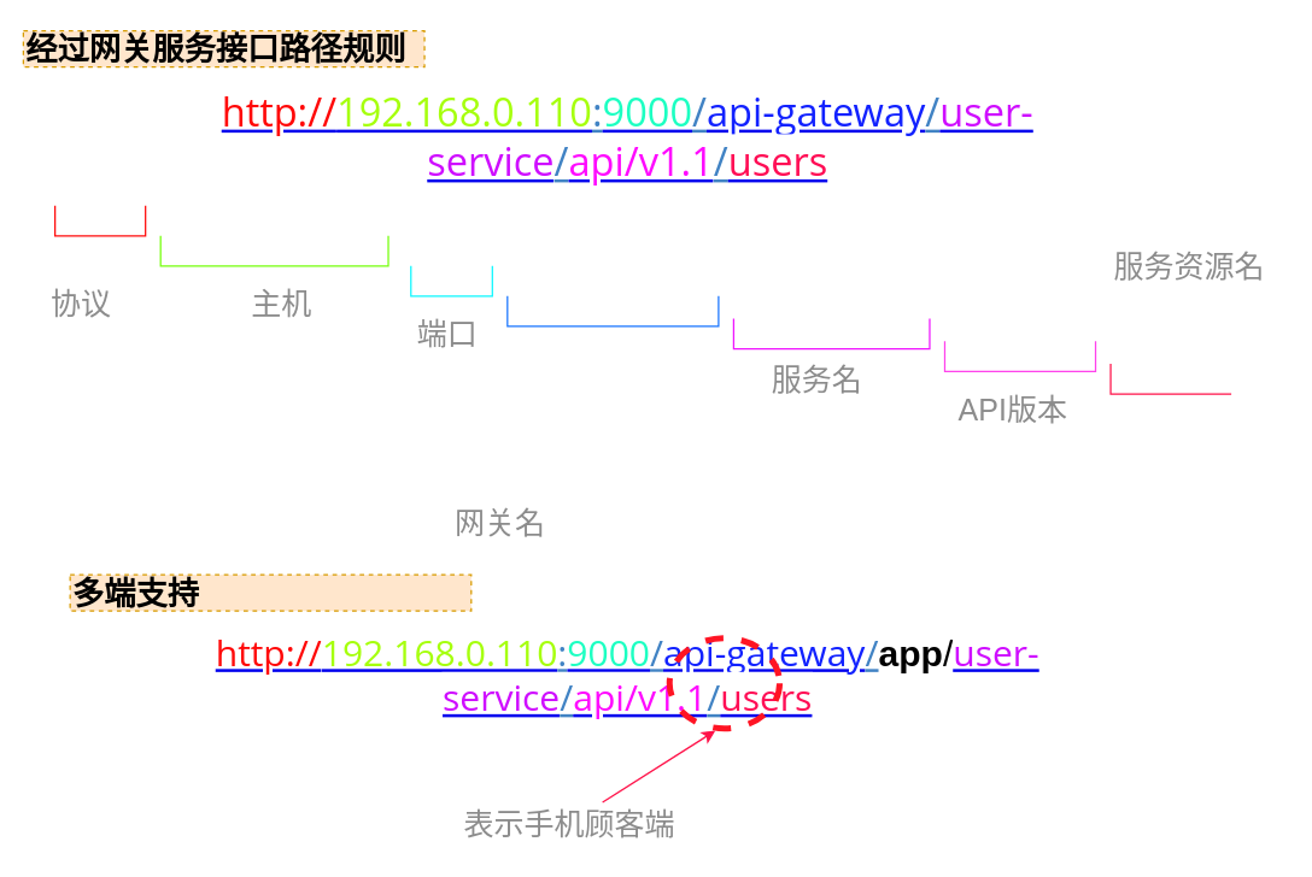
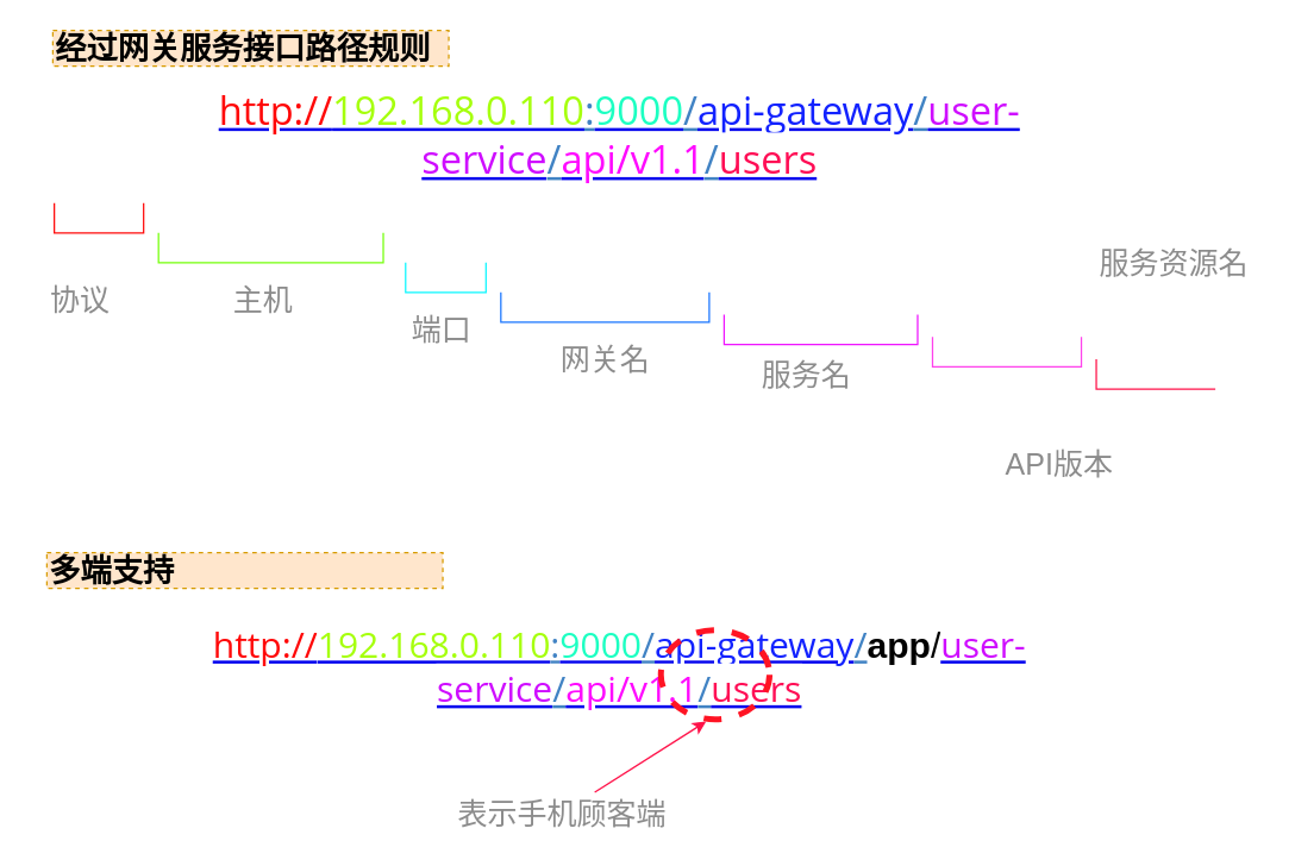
- <mxCell id="21" value="经过网关服务接口路径规则" style="text;html=1;strokeColor=#d79b00;fillColor=#ffe6cc;align=left;verticalAlign=middle;whiteSpace=wrap;rounded=0;dashed=1;fontSize=21;fontStyle=1" vertex="1" parent="1"><mxGeometry x="15" y="20" width="266" height="24" as="geometry" /></mxCell>
+ <mxCell id="21" value="经过网关服务接口路径规则" style="text;html=1;strokeColor=#d79b00;fillColor=#ffe6cc;align=left;verticalAlign=middle;whiteSpace=wrap;rounded=0;dashed=1;fontSize=21;fontStyle=1" vertex="1" parent="1"><mxGeometry x="35" y="20" width="266" height="24" as="geometry" /></mxCell>
- <mxCell id="11" value="主机" style="text;html=1;align=center;verticalAlign=middle;resizable=0;points=[];autosize=1;fontSize=20;fontColor=#8C8C8C;" vertex="1" parent="1"><mxGeometry x="156" y="186" width="60" height="30" as="geometry" /></mxCell>
+ <mxCell id="11" value="主机" style="text;html=1;align=center;verticalAlign=middle;resizable=0;points=[];autosize=1;fontSize=20;fontColor=#8C8C8C;" vertex="1" parent="1"><mxGeometry x="146" y="186" width="60" height="30" as="geometry" /></mxCell>
- <mxCell id="15" value="API版本" style="text;html=1;align=center;verticalAlign=middle;resizable=0;points=[];autosize=1;fontSize=20;fontColor=#8C8C8C;" vertex="1" parent="1"><mxGeometry x="626" y="256" width="90" height="30" as="geometry" /></mxCell>
+ <mxCell id="15" value="API版本" style="text;html=1;align=center;verticalAlign=middle;resizable=0;points=[];autosize=1;fontSize=20;fontColor=#8C8C8C;" vertex="1" parent="1"><mxGeometry x="666" y="296" width="90" height="30" as="geometry" /></mxCell>
- <mxCell id="13" value="网关名" style="text;html=1;align=center;verticalAlign=middle;resizable=0;points=[];autosize=1;fontSize=20;fontColor=#8C8C8C;" vertex="1" parent="1"><mxGeometry x="291" y="331" width="80" height="30" as="geometry" /></mxCell>
+ <mxCell id="13" value="网关名" style="text;html=1;align=center;verticalAlign=middle;resizable=0;points=[];autosize=1;fontSize=20;fontColor=#8C8C8C;" vertex="1" parent="1"><mxGeometry x="366" y="226" width="80" height="30" as="geometry" /></mxCell>
- <mxCell id="22" value="多端支持" style="text;html=1;strokeColor=#d79b00;fillColor=#ffe6cc;align=left;verticalAlign=middle;whiteSpace=wrap;rounded=0;dashed=1;fontSize=21;fontStyle=1" vertex="1" parent="1"><mxGeometry x="46" y="381" width="266" height="24" as="geometry" /></mxCell>
+ <mxCell id="22" value="多端支持" style="text;html=1;strokeColor=#d79b00;fillColor=#ffe6cc;align=left;verticalAlign=middle;whiteSpace=wrap;rounded=0;dashed=1;fontSize=21;fontStyle=1" vertex="1" parent="1"><mxGeometry x="31" y="371" width="266" height="24" as="geometry" /></mxCell>
